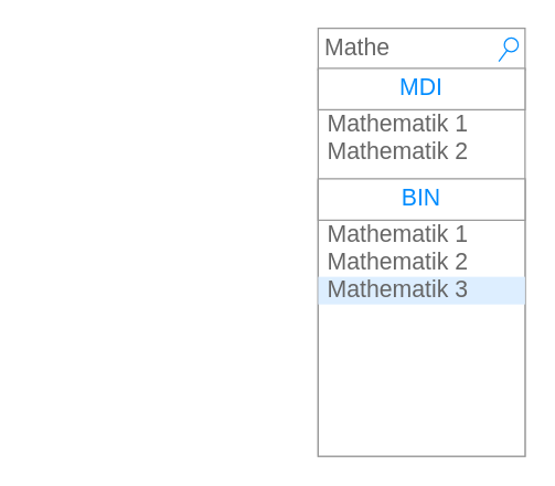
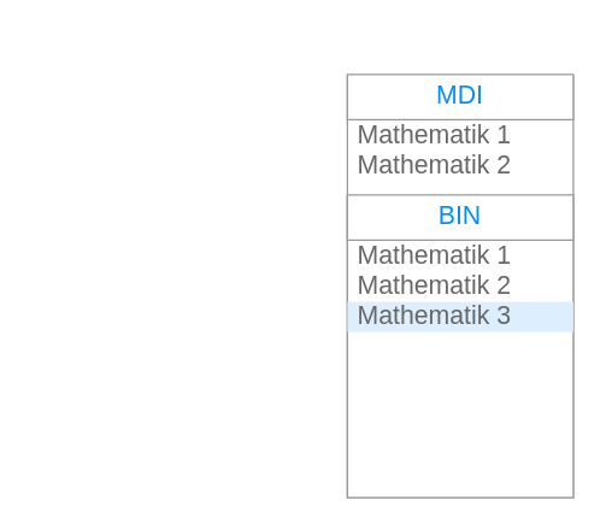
- <mxCell id="3" value="Mathe" style="strokeWidth=1;shadow=0;dashed=0;align=center;html=1;shape=mxgraph.mockup.forms.searchBox;strokeColor=#999999;mainText=;strokeColor2=#008cff;fontColor=#666666;fontSize=17;align=left;spacingLeft=3;whiteSpace=wrap;" parent="1" vertex="1"><mxGeometry x="230" y="20" width="150" height="30" as="geometry" /></mxCell>
